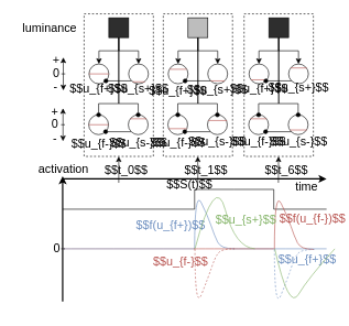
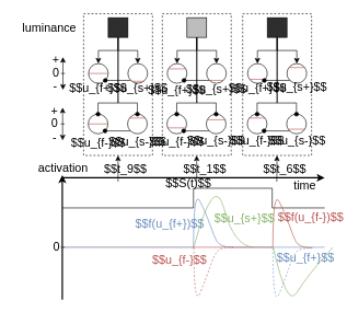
- <mxCell id="99" value="&lt;div&gt;&lt;font style=&quot;font-size: 18px&quot;&gt;$$t_0$$&lt;/font&gt;&lt;/div&gt;" style="text;html=1;strokeColor=none;fillColor=none;align=center;verticalAlign=middle;whiteSpace=wrap;rounded=0;fontSize=6;" vertex="1" parent="1"><mxGeometry x="186" y="254" width="10" height="7" as="geometry" /></mxCell>
+ <mxCell id="99" value="&lt;div&gt;&lt;font style=&quot;font-size: 18px&quot;&gt;$$t_9$$&lt;/font&gt;&lt;/div&gt;" style="text;html=1;strokeColor=none;fillColor=none;align=center;verticalAlign=middle;whiteSpace=wrap;rounded=0;fontSize=6;" vertex="1" parent="1"><mxGeometry x="186" y="254" width="10" height="7" as="geometry" /></mxCell>
